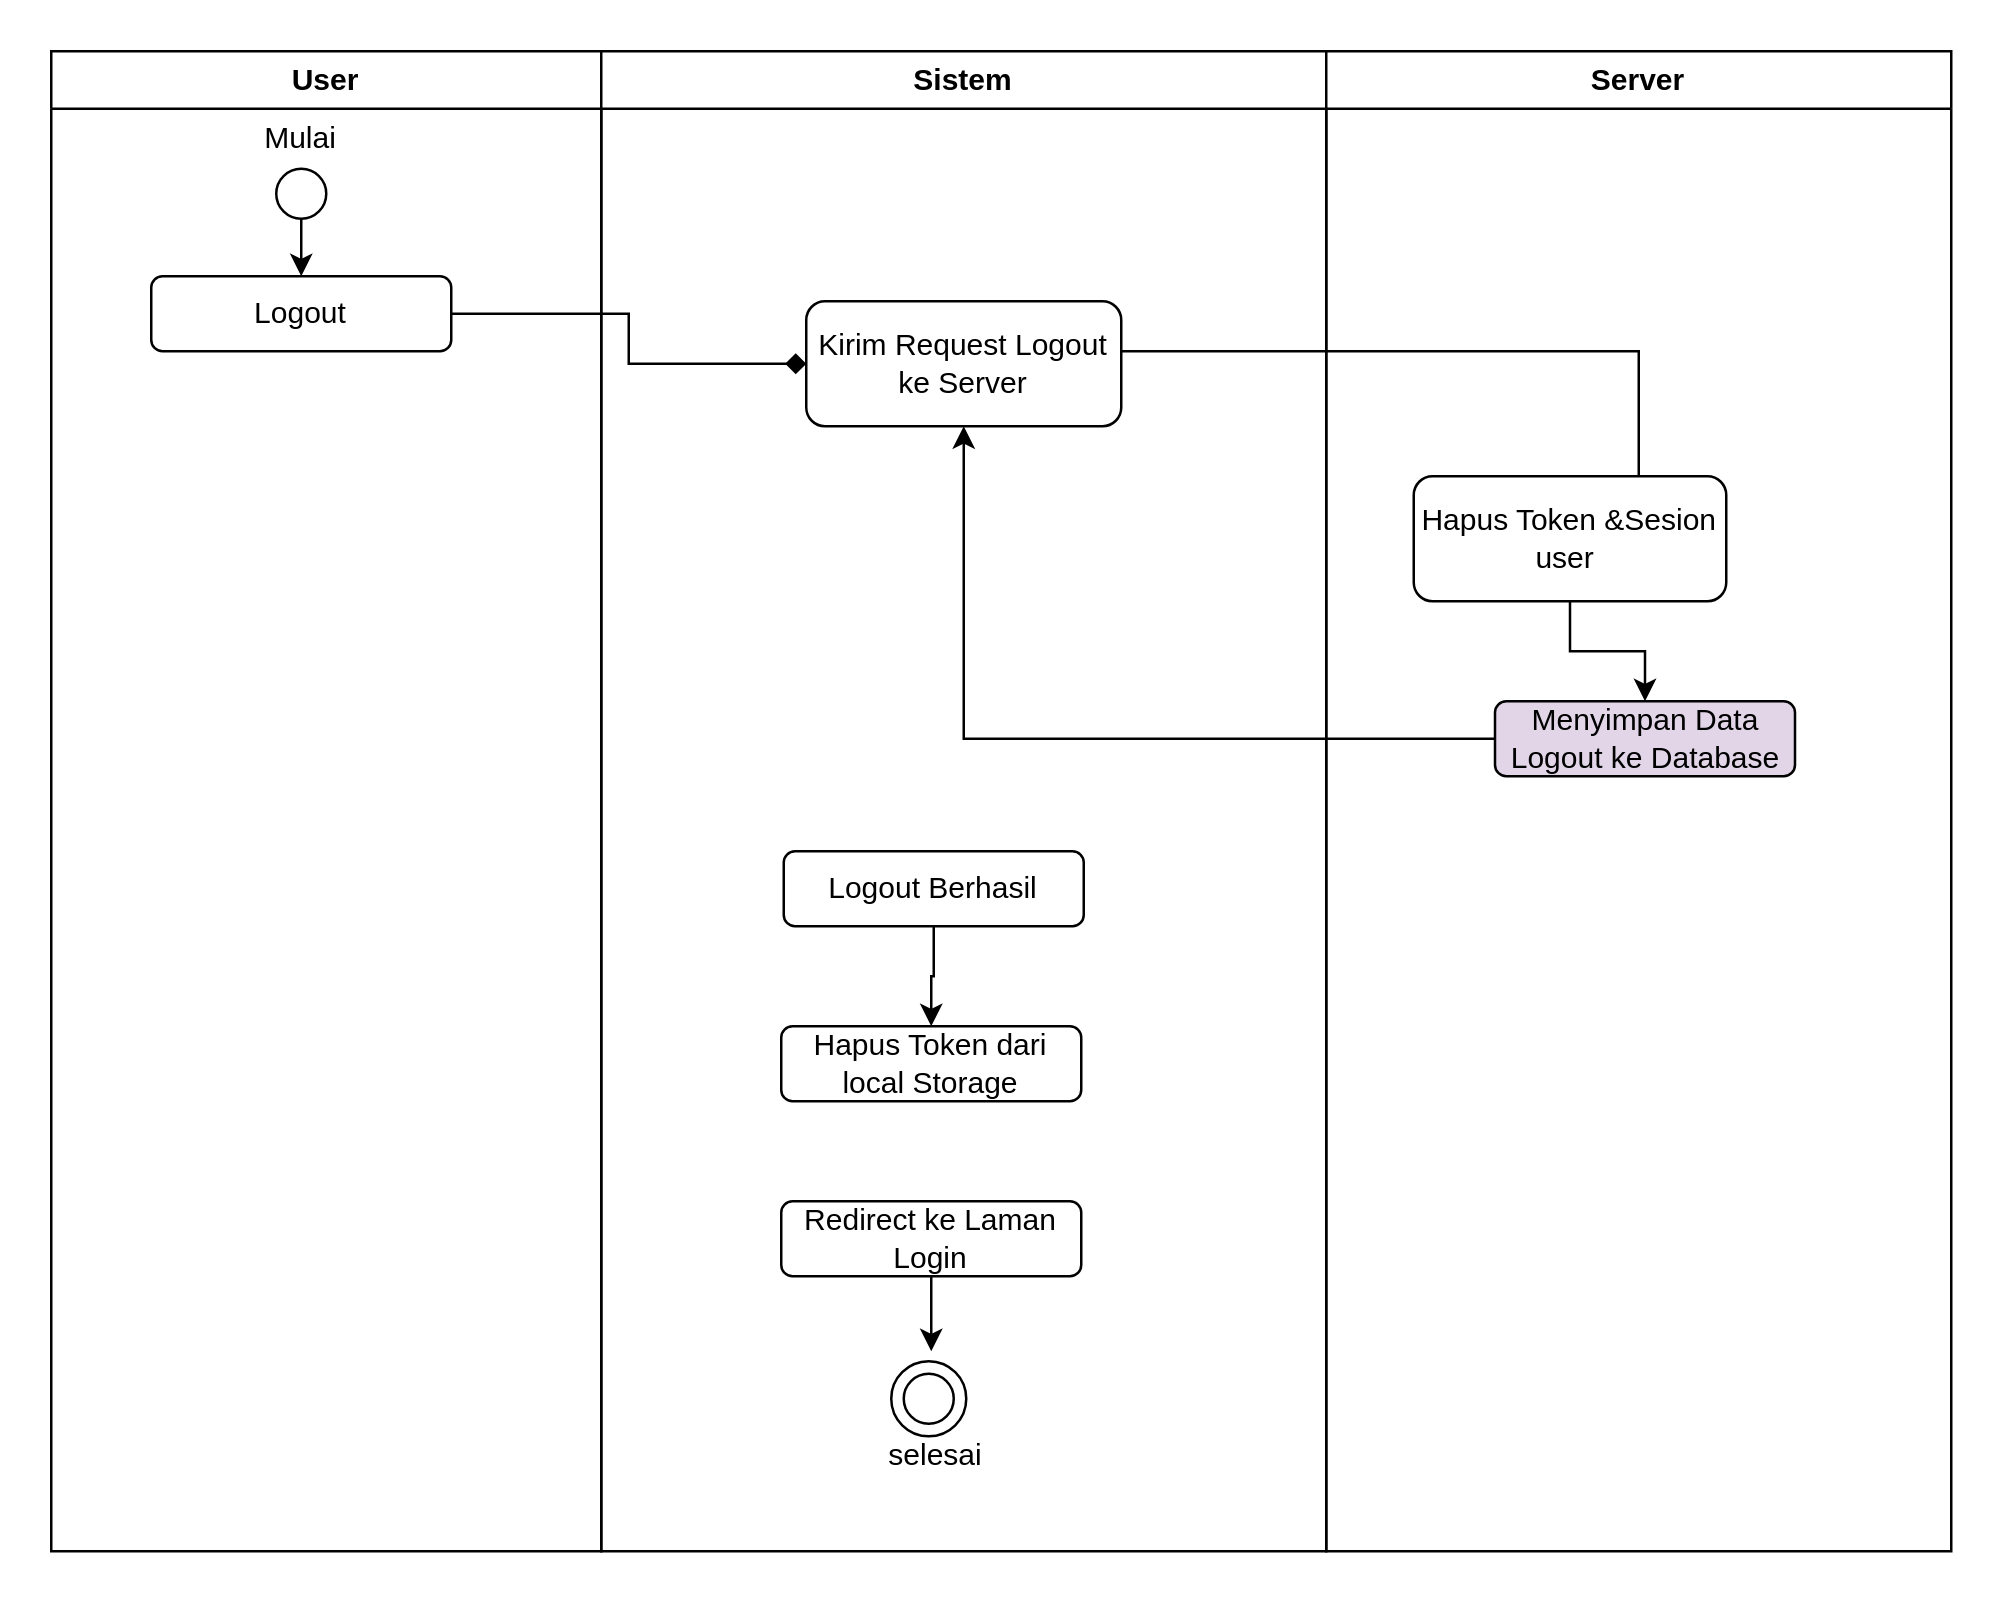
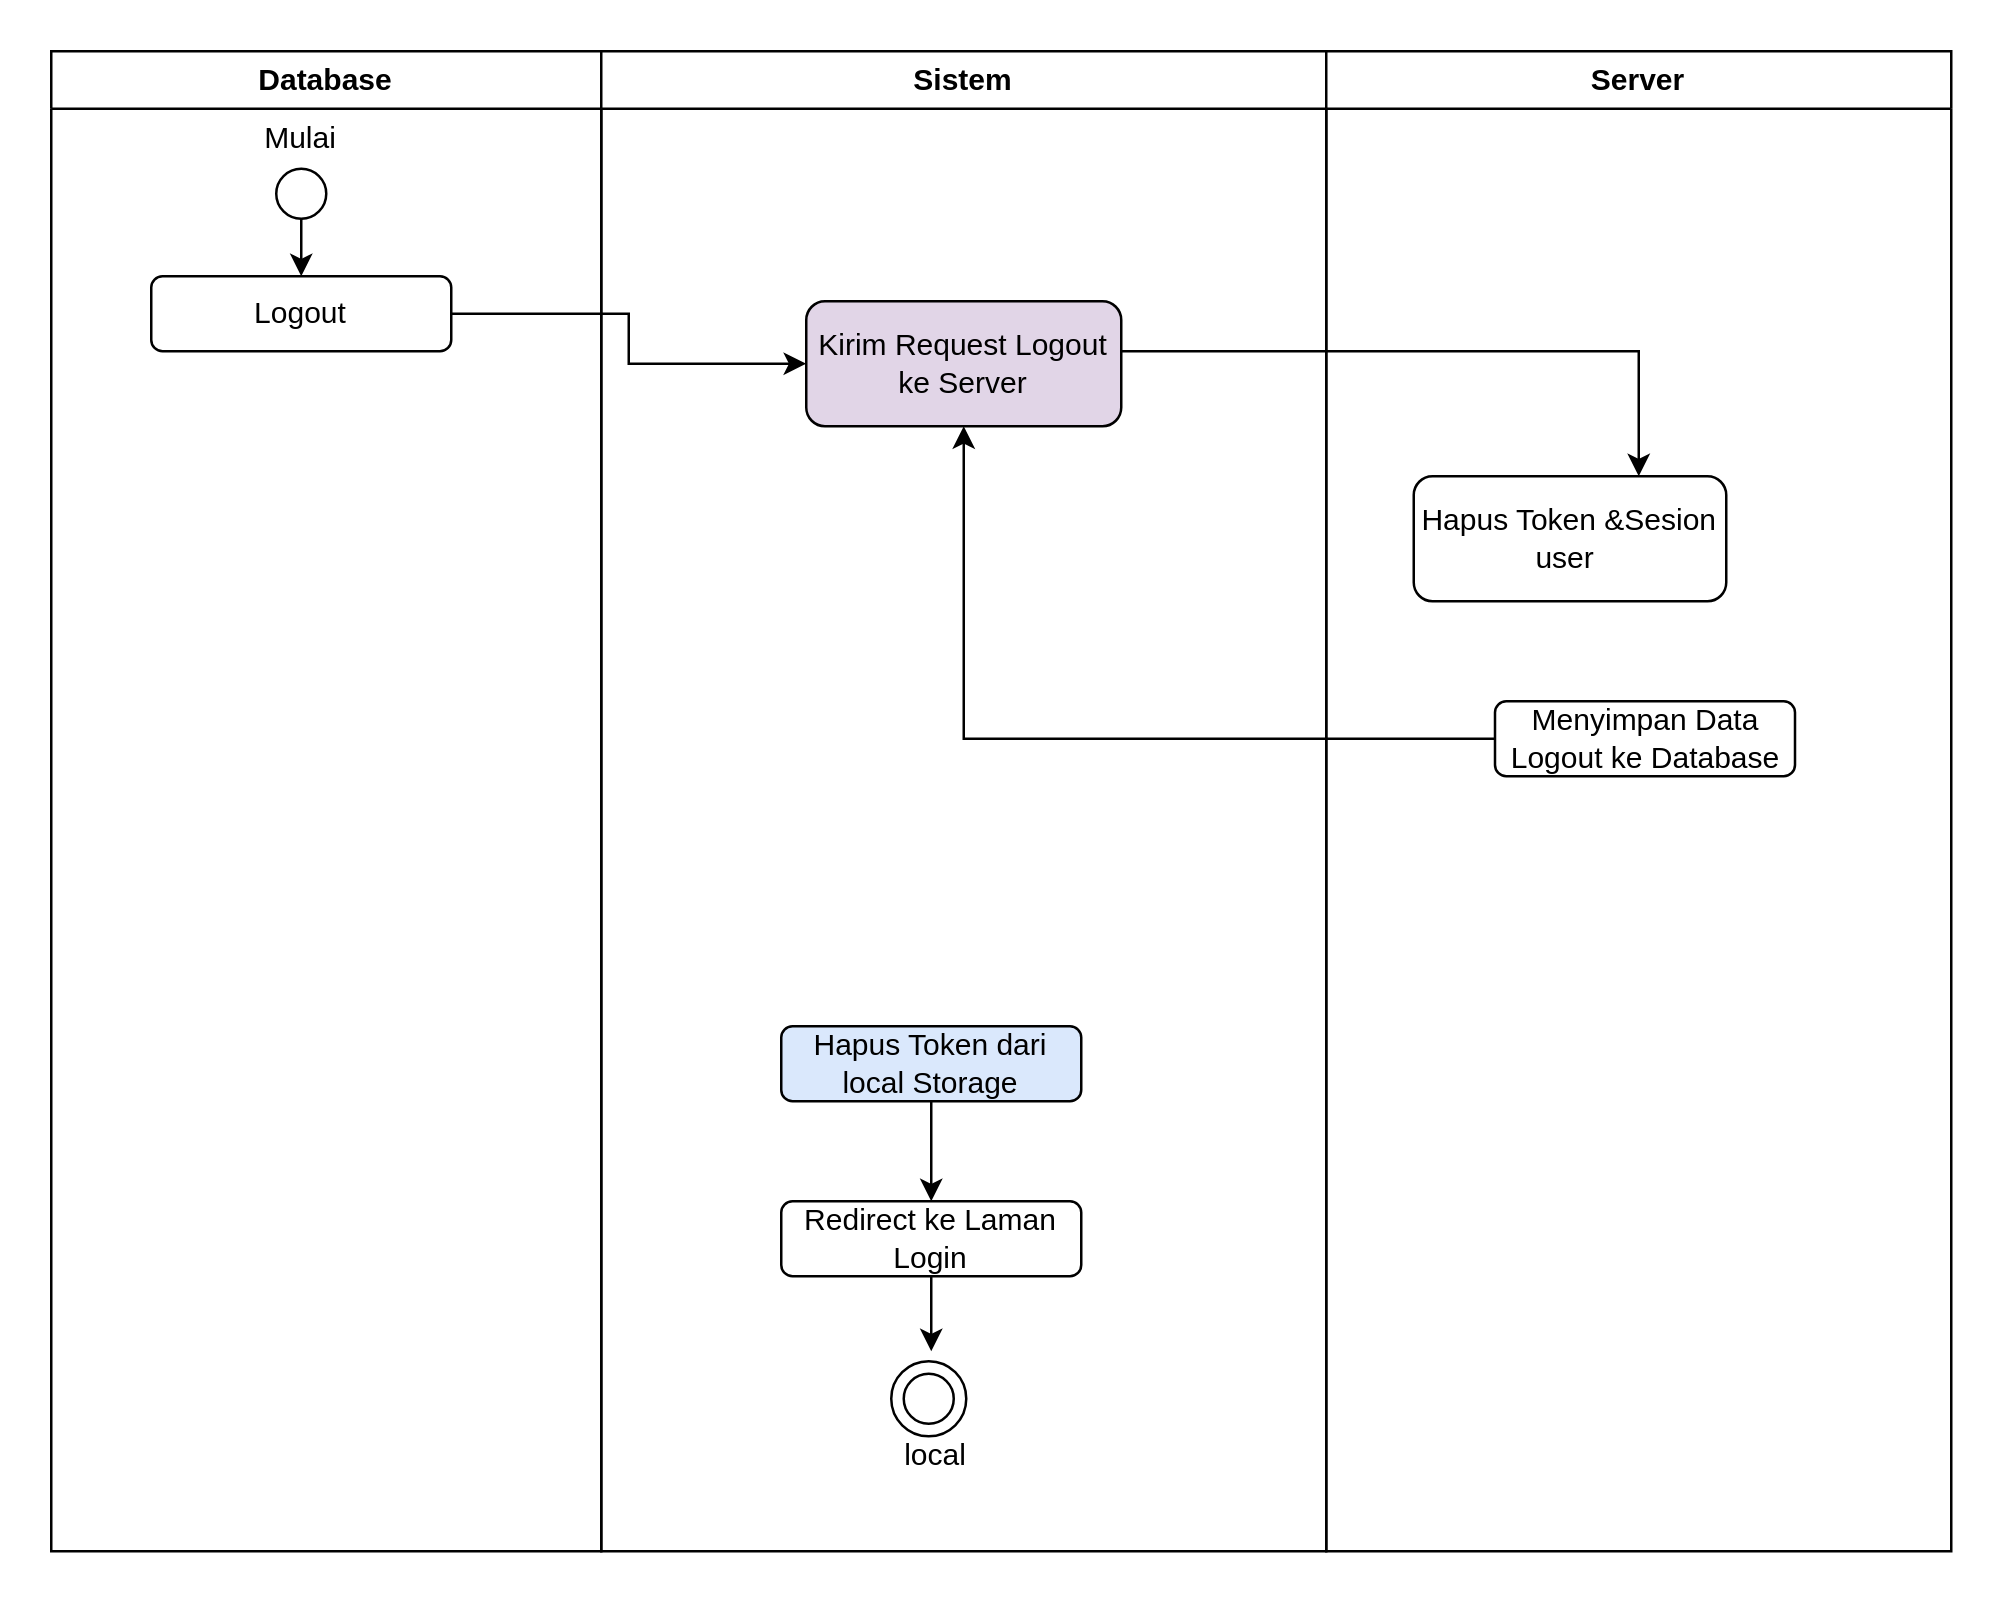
- <mxCell id="2" value="User" style="swimlane;whiteSpace=wrap;html=1;" vertex="1" parent="1"><mxGeometry x="20" y="20" width="220" height="600" as="geometry" /></mxCell>
+ <mxCell id="2" value="Database" style="swimlane;whiteSpace=wrap;html=1;" vertex="1" parent="1"><mxGeometry x="20" y="20" width="220" height="600" as="geometry" /></mxCell>
- <mxCell id="22" value="" style="edgeStyle=orthogonalEdgeStyle;rounded=0;orthogonalLoop=1;jettySize=auto;html=1;endArrow=diamond;" edge="1" parent="1" source="5" target="15"><mxGeometry relative="1" as="geometry" /></mxCell>
+ <mxCell id="22" value="" style="edgeStyle=orthogonalEdgeStyle;rounded=0;orthogonalLoop=1;jettySize=auto;html=1;" edge="1" parent="1" source="5" target="15"><mxGeometry relative="1" as="geometry" /></mxCell>
- <mxCell id="15" value="Kirim Request Logout ke Server" style="rounded=1;whiteSpace=wrap;html=1;" vertex="1" parent="7"><mxGeometry x="82" y="100" width="126" height="50" as="geometry" /></mxCell>
+ <mxCell id="15" value="Kirim Request Logout ke Server" style="rounded=1;whiteSpace=wrap;html=1;fillColor=#e1d5e7;" vertex="1" parent="7"><mxGeometry x="82" y="100" width="126" height="50" as="geometry" /></mxCell>
- <mxCell id="23" value="" style="edgeStyle=orthogonalEdgeStyle;rounded=0;orthogonalLoop=1;jettySize=auto;html=1;endArrow=none;" edge="1" parent="1" source="15" target="20"><mxGeometry relative="1" as="geometry"><Array as="points"><mxPoint x="655" y="140" /></Array></mxGeometry></mxCell>
+ <mxCell id="23" value="" style="edgeStyle=orthogonalEdgeStyle;rounded=0;orthogonalLoop=1;jettySize=auto;html=1;" edge="1" parent="1" source="15" target="20"><mxGeometry relative="1" as="geometry"><Array as="points"><mxPoint x="655" y="140" /></Array></mxGeometry></mxCell>
- <mxCell id="21" style="edgeStyle=orthogonalEdgeStyle;rounded=0;orthogonalLoop=1;jettySize=auto;html=1;entryX=0.5;entryY=0;entryDx=0;entryDy=0;" edge="1" parent="18" source="20" target="19"><mxGeometry relative="1" as="geometry" /></mxCell>
- <mxCell id="19" value="Menyimpan Data Logout ke Database" style="rounded=1;whiteSpace=wrap;html=1;fillColor=#e1d5e7;" vertex="1" parent="18"><mxGeometry x="67.5" y="260" width="120" height="30" as="geometry" /></mxCell>
+ <mxCell id="19" value="Menyimpan Data Logout ke Database" style="rounded=1;whiteSpace=wrap;html=1;" vertex="1" parent="18"><mxGeometry x="67.5" y="260" width="120" height="30" as="geometry" /></mxCell>
- <mxCell id="9" value="Logout Berhasil" style="rounded=1;whiteSpace=wrap;html=1;" vertex="1" parent="7"><mxGeometry x="73" y="320" width="120" height="30" as="geometry" /></mxCell>
- <mxCell id="8" style="edgeStyle=orthogonalEdgeStyle;rounded=0;orthogonalLoop=1;jettySize=auto;html=1;entryX=0.5;entryY=0;entryDx=0;entryDy=0;" edge="1" parent="7" source="9" target="17"><mxGeometry relative="1" as="geometry" /></mxCell>
- <mxCell id="17" value="Hapus Token dari local Storage" style="rounded=1;whiteSpace=wrap;html=1;" vertex="1" parent="7"><mxGeometry x="72" y="390" width="120" height="30" as="geometry" /></mxCell>
+ <mxCell id="17" value="Hapus Token dari local Storage" style="rounded=1;whiteSpace=wrap;html=1;fillColor=#dae8fc;" vertex="1" parent="7"><mxGeometry x="72" y="390" width="120" height="30" as="geometry" /></mxCell>
+ <mxCell id="16" value="" style="edgeStyle=orthogonalEdgeStyle;rounded=0;orthogonalLoop=1;jettySize=auto;html=1;" edge="1" parent="7" source="17" target="14"><mxGeometry relative="1" as="geometry" /></mxCell>
- <mxCell id="12" value="selesai" style="text;html=1;align=center;verticalAlign=middle;whiteSpace=wrap;rounded=0;" vertex="1" parent="7"><mxGeometry x="104" y="557" width="60" height="10" as="geometry" /></mxCell>
+ <mxCell id="12" value="local" style="text;html=1;align=center;verticalAlign=middle;whiteSpace=wrap;rounded=0;" vertex="1" parent="7"><mxGeometry x="104" y="557" width="60" height="10" as="geometry" /></mxCell>
